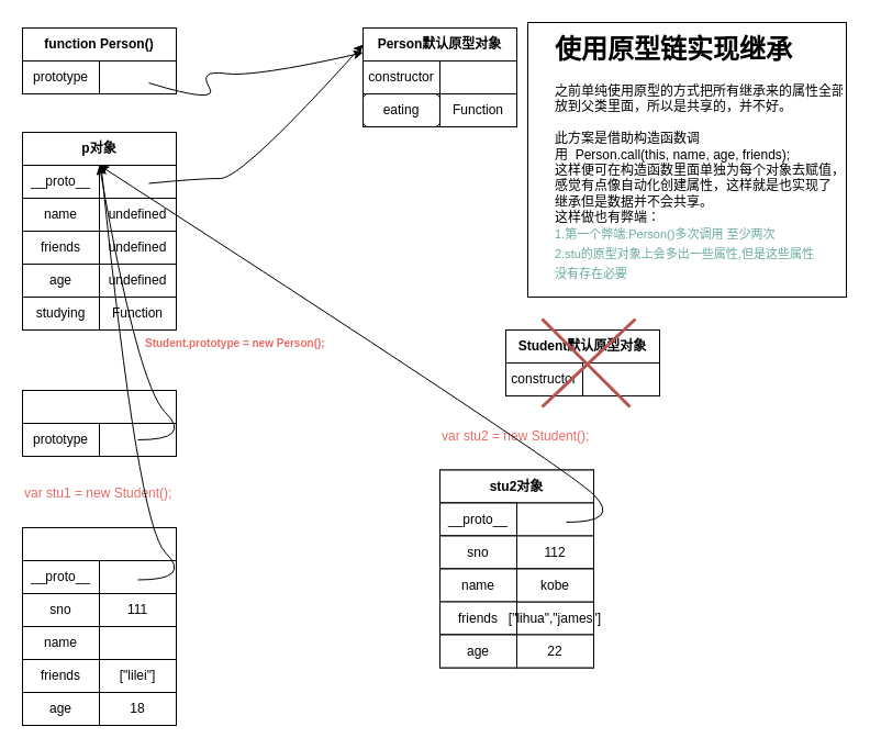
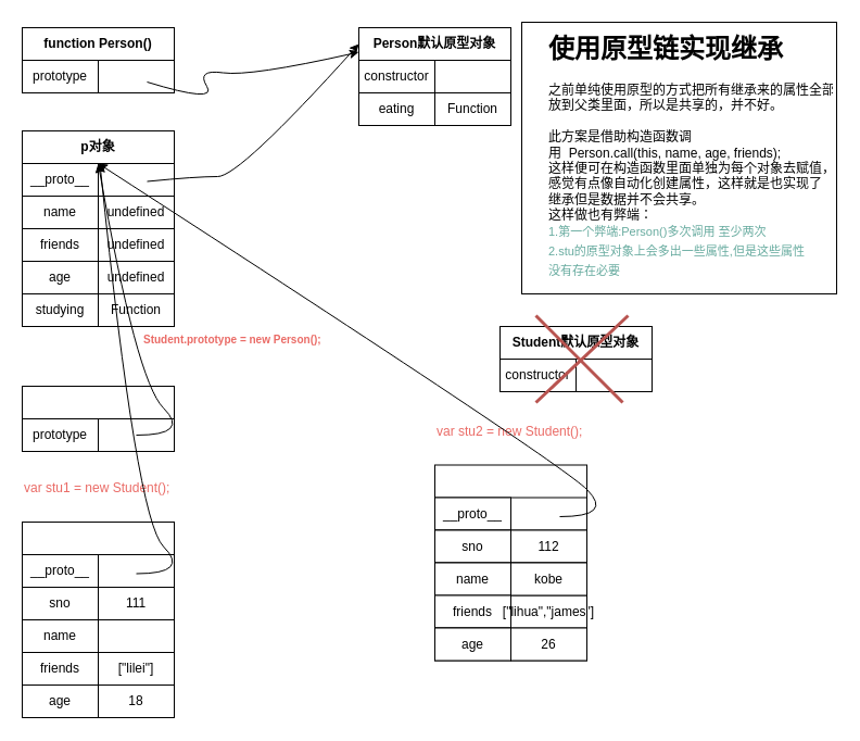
- <mxCell id="31" value="eating" style="whiteSpace=wrap;html=1;rounded=1;" parent="1" vertex="1"><mxGeometry x="330" y="85" width="70" height="30" as="geometry" /></mxCell>
+ <mxCell id="31" value="eating" style="rounded=0;whiteSpace=wrap;html=1;" parent="1" vertex="1"><mxGeometry x="330" y="85" width="70" height="30" as="geometry" /></mxCell>
- <mxCell id="60" value="&lt;b&gt;stu2对象&lt;/b&gt;" style="rounded=0;whiteSpace=wrap;html=1;align=center;" parent="1" vertex="1"><mxGeometry x="400" y="427.5" width="140" height="30" as="geometry" /></mxCell>
- <mxCell id="76" value="22" style="rounded=0;whiteSpace=wrap;html=1;" parent="1" vertex="1"><mxGeometry x="470" y="577.5" width="70" height="30" as="geometry" /></mxCell>
+ <mxCell id="76" value="26" style="rounded=0;whiteSpace=wrap;html=1;" parent="1" vertex="1"><mxGeometry x="470" y="577.5" width="70" height="30" as="geometry" /></mxCell>
